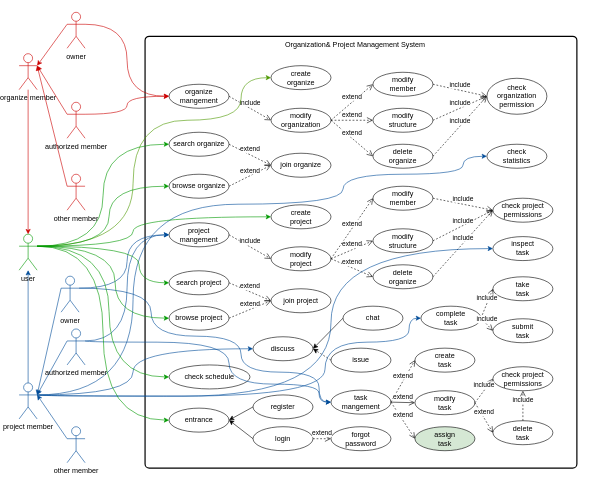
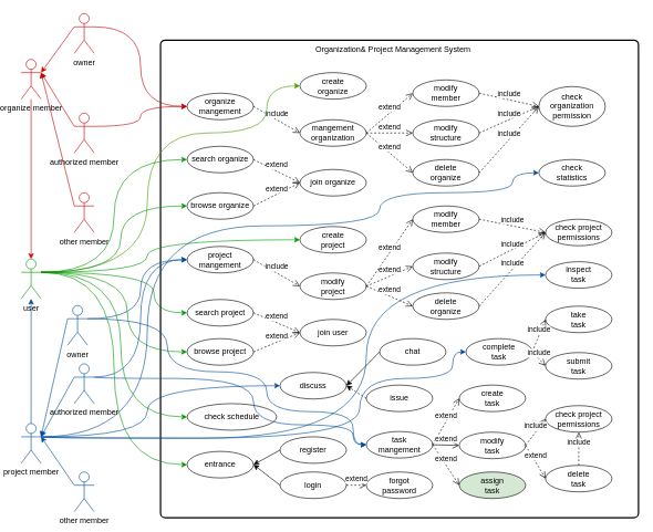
- <mxCell id="14" value="modify&lt;br&gt;organization" style="ellipse;whiteSpace=wrap;html=1;" vertex="1" parent="1"><mxGeometry x="440" y="180" width="100" height="40" as="geometry" /></mxCell>
+ <mxCell id="14" value="mangement&lt;br&gt;organization" style="ellipse;whiteSpace=wrap;html=1;" vertex="1" parent="1"><mxGeometry x="440" y="180" width="100" height="40" as="geometry" /></mxCell>
- <mxCell id="36" value="join project" style="ellipse;whiteSpace=wrap;html=1;" vertex="1" parent="1"><mxGeometry x="440" y="481" width="100" height="40" as="geometry" /></mxCell>
+ <mxCell id="36" value="join user" style="ellipse;whiteSpace=wrap;html=1;" vertex="1" parent="1"><mxGeometry x="440" y="481" width="100" height="40" as="geometry" /></mxCell>
